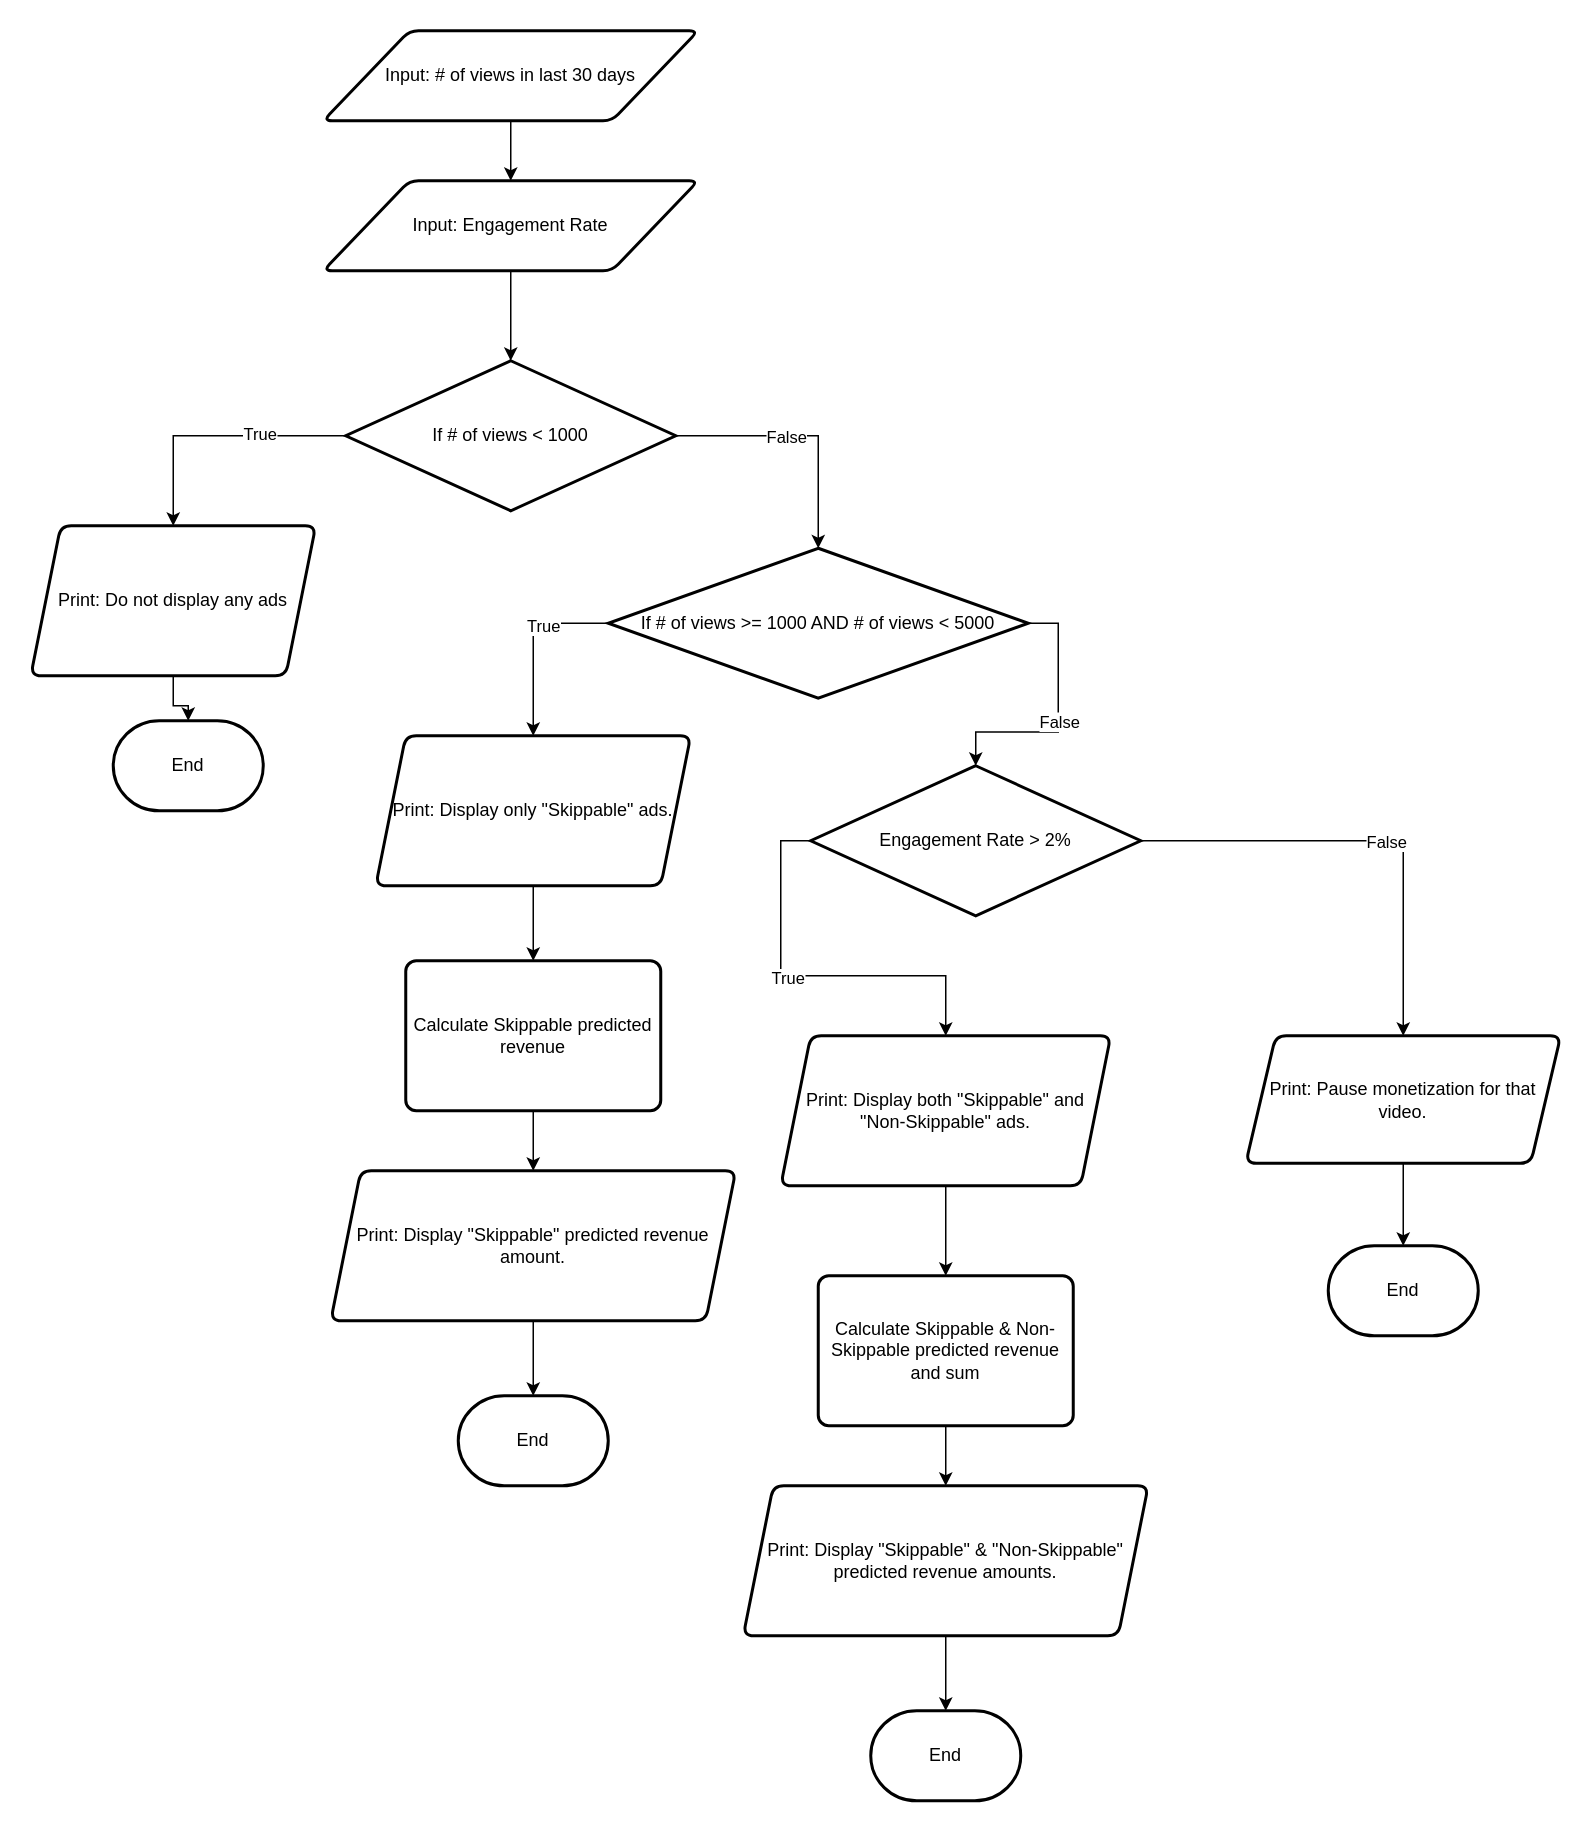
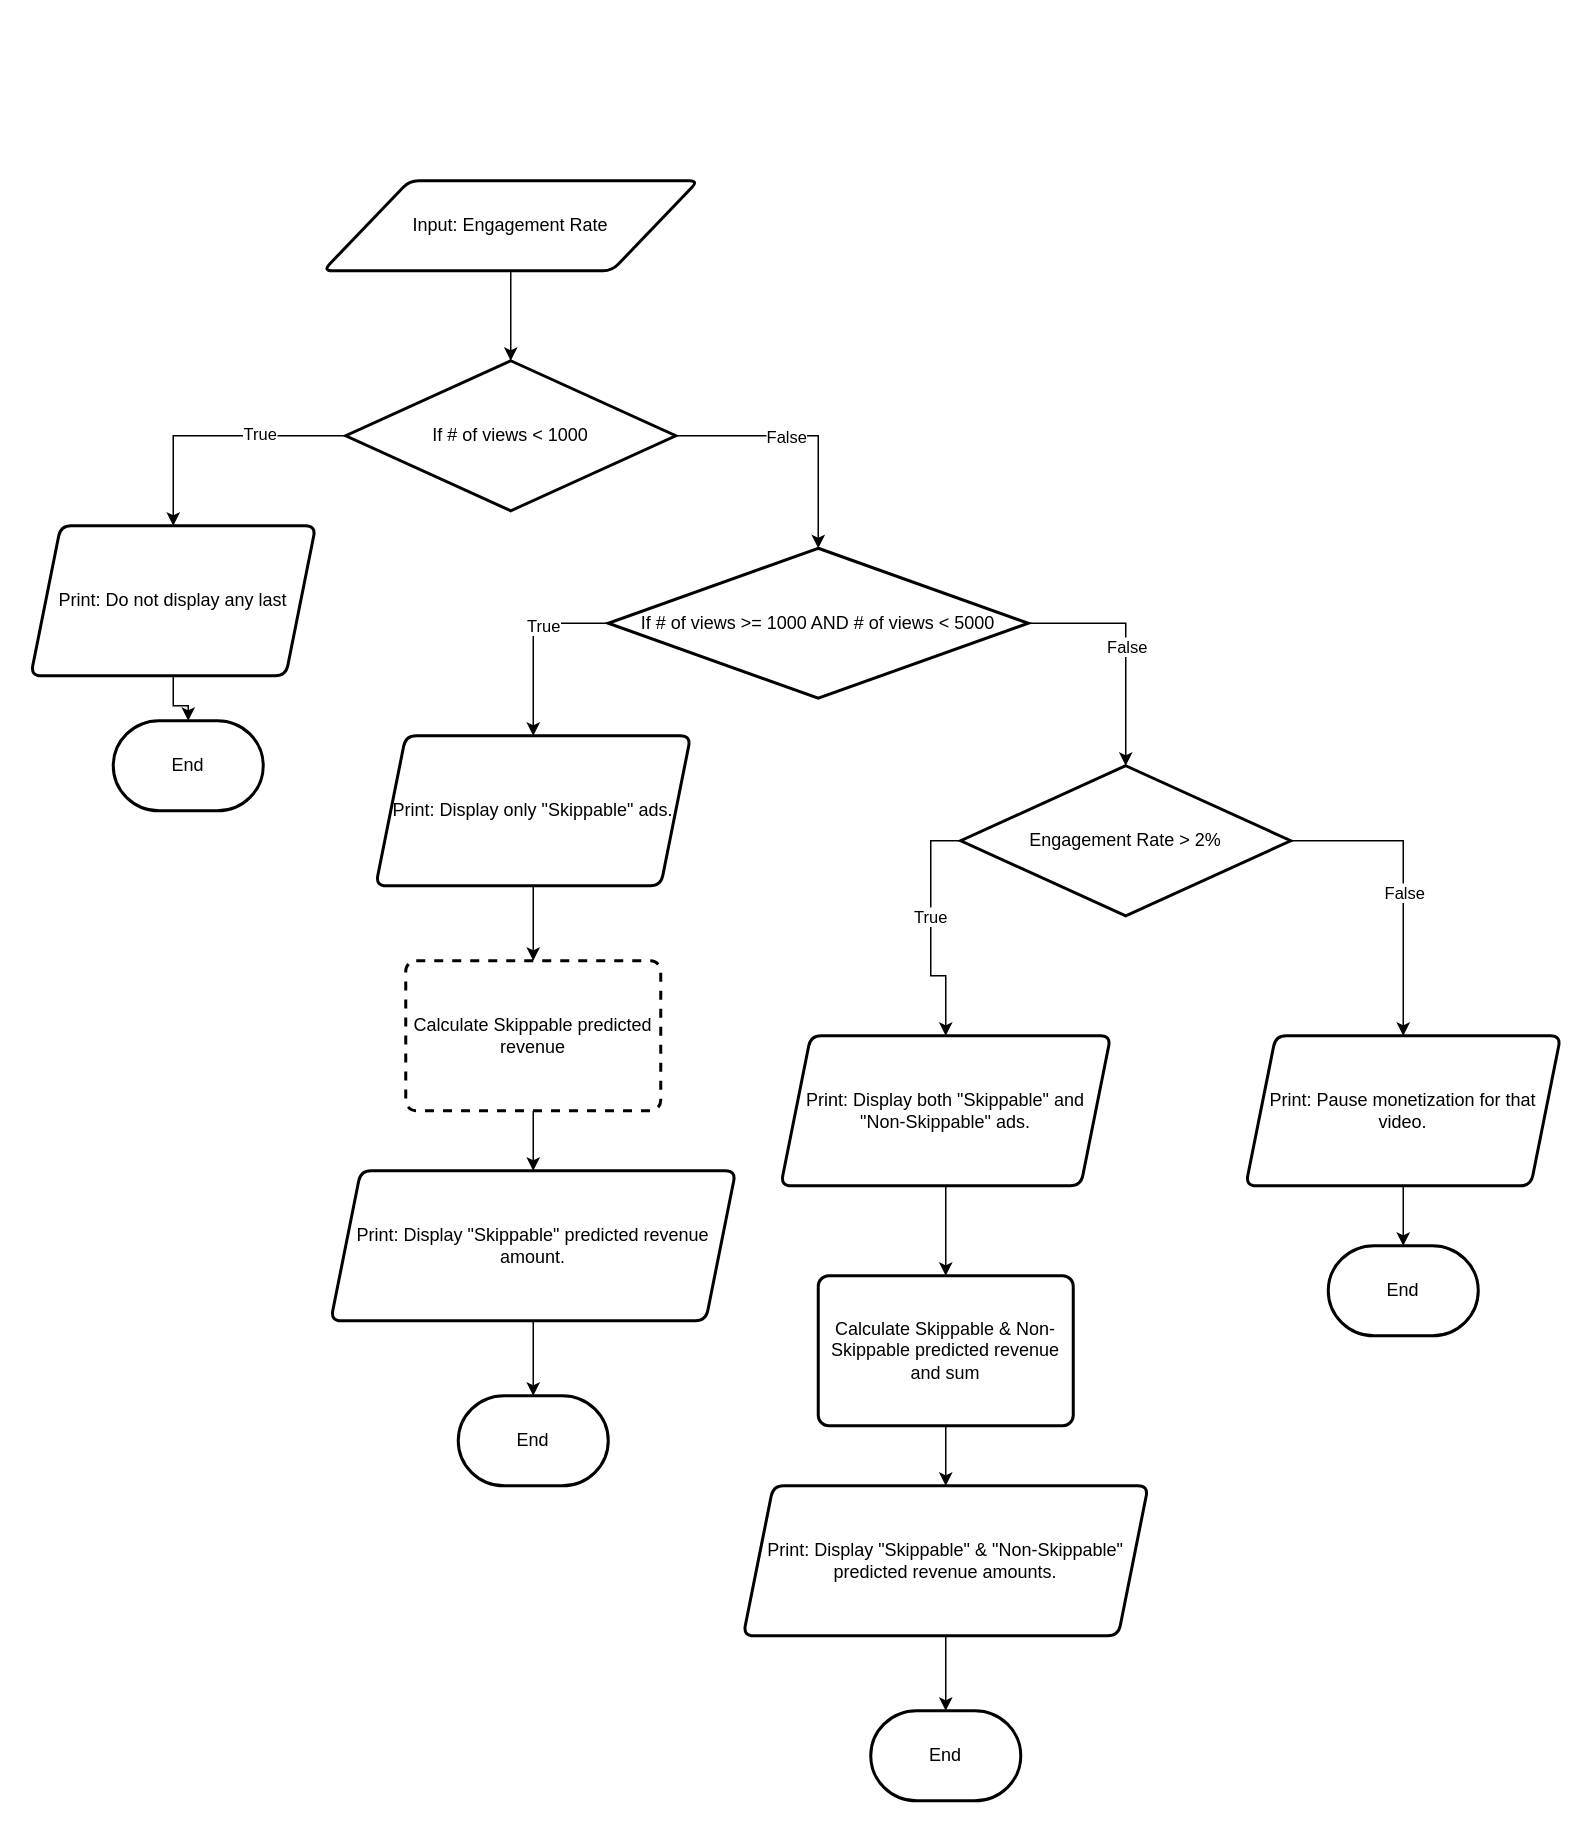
- <mxCell id="3" value="Input: # of views in last 30 days" style="shape=parallelogram;html=1;strokeWidth=2;perimeter=parallelogramPerimeter;whiteSpace=wrap;rounded=1;arcSize=12;size=0.23;" parent="1" vertex="1"><mxGeometry x="215" y="20" width="250" height="60" as="geometry" /></mxCell>
- <mxCell id="2" style="edgeStyle=orthogonalEdgeStyle;rounded=0;orthogonalLoop=1;jettySize=auto;html=1;exitX=0.5;exitY=1;exitDx=0;exitDy=0;entryX=0.5;entryY=0;entryDx=0;entryDy=0;" parent="1" source="3" target="5" edge="1"><mxGeometry relative="1" as="geometry" /></mxCell>
- <mxCell id="12" value="Print: Do not display any ads" style="rounded=1;whiteSpace=wrap;html=1;absoluteArcSize=1;arcSize=14;strokeWidth=2;shape=parallelogram;perimeter=parallelogramPerimeter;fixedSize=1;" parent="1" vertex="1"><mxGeometry x="20" y="350" width="190" height="100" as="geometry" /></mxCell>
+ <mxCell id="12" value="Print: Do not display any last" style="rounded=1;whiteSpace=wrap;html=1;absoluteArcSize=1;arcSize=14;strokeWidth=2;shape=parallelogram;perimeter=parallelogramPerimeter;fixedSize=1;" parent="1" vertex="1"><mxGeometry x="20" y="350" width="190" height="100" as="geometry" /></mxCell>
- <mxCell id="29" value="Engagement Rate &amp;gt; 2%" style="strokeWidth=2;html=1;shape=mxgraph.flowchart.decision;whiteSpace=wrap;" vertex="1" parent="1"><mxGeometry x="540" y="510" width="220" height="100" as="geometry" /></mxCell>
+ <mxCell id="29" value="Engagement Rate &amp;gt; 2%" style="strokeWidth=2;html=1;shape=mxgraph.flowchart.decision;whiteSpace=wrap;" vertex="1" parent="1"><mxGeometry x="640" y="510" width="220" height="100" as="geometry" /></mxCell>
- <mxCell id="22" value="Calculate Skippable predicted revenue" style="rounded=1;whiteSpace=wrap;html=1;absoluteArcSize=1;arcSize=14;strokeWidth=2;" parent="1" vertex="1"><mxGeometry x="270" y="640" width="170" height="100" as="geometry" /></mxCell>
+ <mxCell id="22" value="Calculate Skippable predicted revenue" style="rounded=1;whiteSpace=wrap;html=1;absoluteArcSize=1;arcSize=14;strokeWidth=2;dashed=1;" parent="1" vertex="1"><mxGeometry x="270" y="640" width="170" height="100" as="geometry" /></mxCell>
- <mxCell id="30" value="Print: Pause monetization for that video." style="rounded=1;whiteSpace=wrap;html=1;absoluteArcSize=1;arcSize=14;strokeWidth=2;shape=parallelogram;perimeter=parallelogramPerimeter;fixedSize=1;" vertex="1" parent="1"><mxGeometry x="830" y="690" width="210" height="85" as="geometry" /></mxCell>
+ <mxCell id="30" value="Print: Pause monetization for that video." style="rounded=1;whiteSpace=wrap;html=1;absoluteArcSize=1;arcSize=14;strokeWidth=2;shape=parallelogram;perimeter=parallelogramPerimeter;fixedSize=1;" vertex="1" parent="1"><mxGeometry x="830" y="690" width="210" height="100" as="geometry" /></mxCell>
